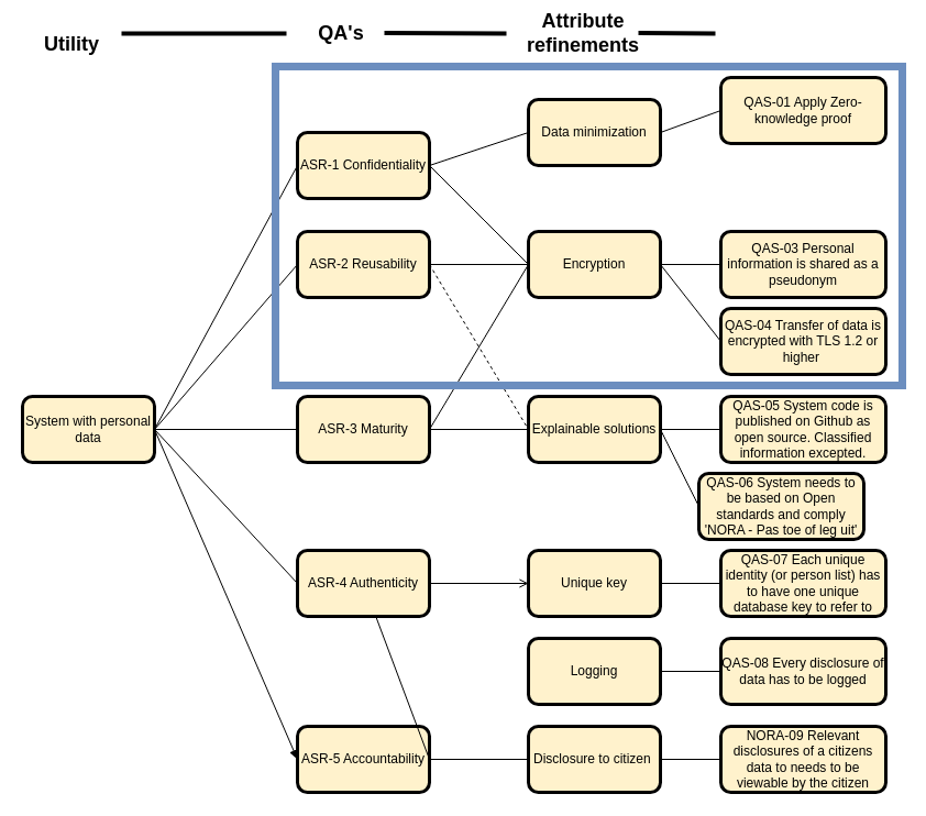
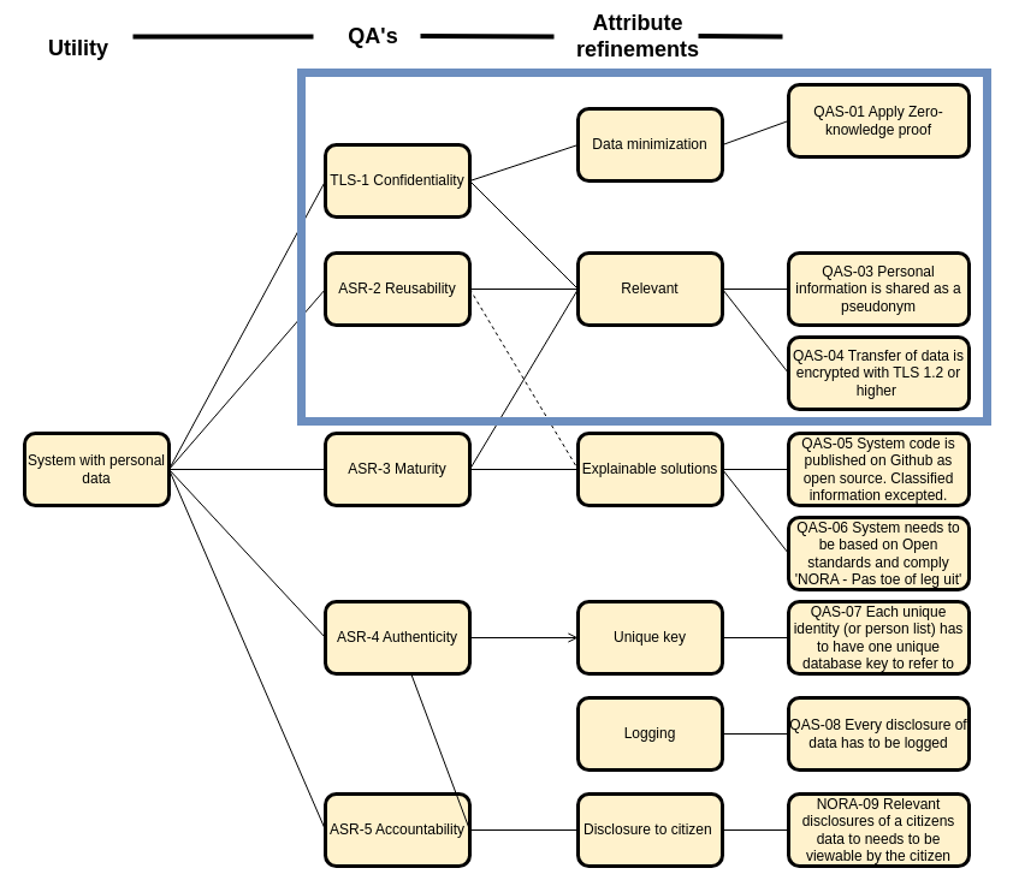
- <mxCell id="3" value="ASR-1 Confidentiality" style="rounded=1;whiteSpace=wrap;html=1;fillColor=#fff2cc;strokeWidth=3;" parent="1" vertex="1"><mxGeometry x="270" y="120" width="120" height="60" as="geometry" /></mxCell>
+ <mxCell id="3" value="TLS-1 Confidentiality" style="rounded=1;whiteSpace=wrap;html=1;fillColor=#fff2cc;strokeWidth=3;" parent="1" vertex="1"><mxGeometry x="270" y="120" width="120" height="60" as="geometry" /></mxCell>
- <mxCell id="6" value="Encryption" style="rounded=1;whiteSpace=wrap;html=1;fillColor=#fff2cc;strokeWidth=3;" parent="1" vertex="1"><mxGeometry x="480" y="210" width="120" height="60" as="geometry" /></mxCell>
+ <mxCell id="6" value="Relevant" style="rounded=1;whiteSpace=wrap;html=1;fillColor=#fff2cc;strokeWidth=3;" parent="1" vertex="1"><mxGeometry x="480" y="210" width="120" height="60" as="geometry" /></mxCell>
- <mxCell id="32" value="QAS-06 System needs to be based on Open standards and comply 'NORA - Pas toe of leg uit'" style="rounded=1;whiteSpace=wrap;html=1;fillColor=#fff2cc;strokeWidth=3;" parent="1" vertex="1"><mxGeometry x="635" y="430" width="150" height="60" as="geometry" /></mxCell>
+ <mxCell id="32" value="QAS-06 System needs to be based on Open standards and comply 'NORA - Pas toe of leg uit'" style="rounded=1;whiteSpace=wrap;html=1;fillColor=#fff2cc;strokeWidth=3;" parent="1" vertex="1"><mxGeometry x="655" y="430" width="150" height="60" as="geometry" /></mxCell>
- <mxCell id="24" value="" style="endArrow=block;html=1;exitX=1;exitY=0.5;exitDx=0;exitDy=0;entryX=0;entryY=0.5;entryDx=0;entryDy=0;" parent="1" source="2" target="23" edge="1"><mxGeometry width="50" height="50" relative="1" as="geometry"><mxPoint x="410" y="340" as="sourcePoint" /><mxPoint x="460" y="290" as="targetPoint" /></mxGeometry></mxCell>
+ <mxCell id="24" value="" style="endArrow=none;html=1;exitX=1;exitY=0.5;exitDx=0;exitDy=0;entryX=0;entryY=0.5;entryDx=0;entryDy=0;" parent="1" source="2" target="23" edge="1"><mxGeometry width="50" height="50" relative="1" as="geometry"><mxPoint x="410" y="340" as="sourcePoint" /><mxPoint x="460" y="290" as="targetPoint" /></mxGeometry></mxCell>
